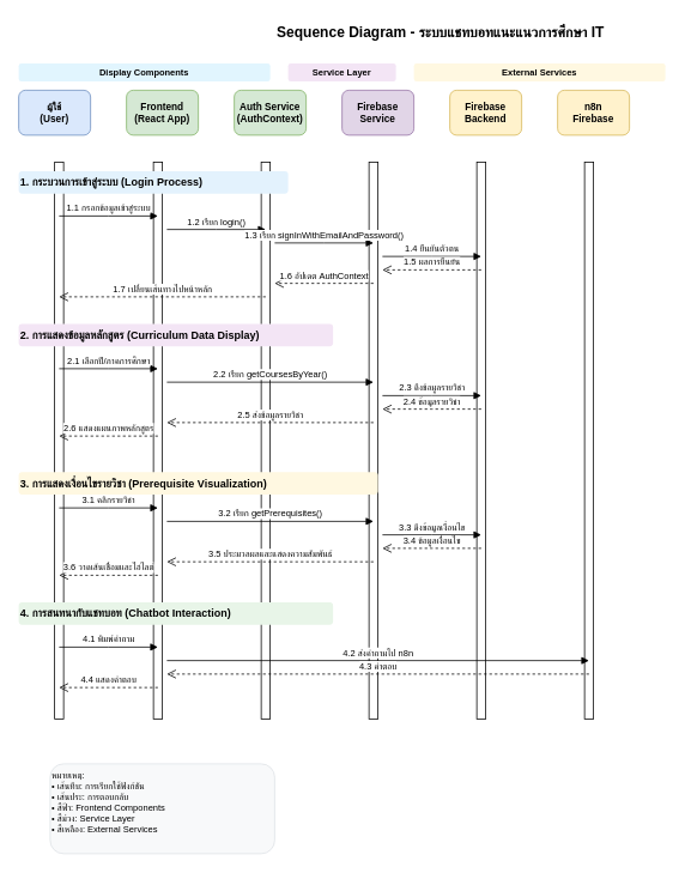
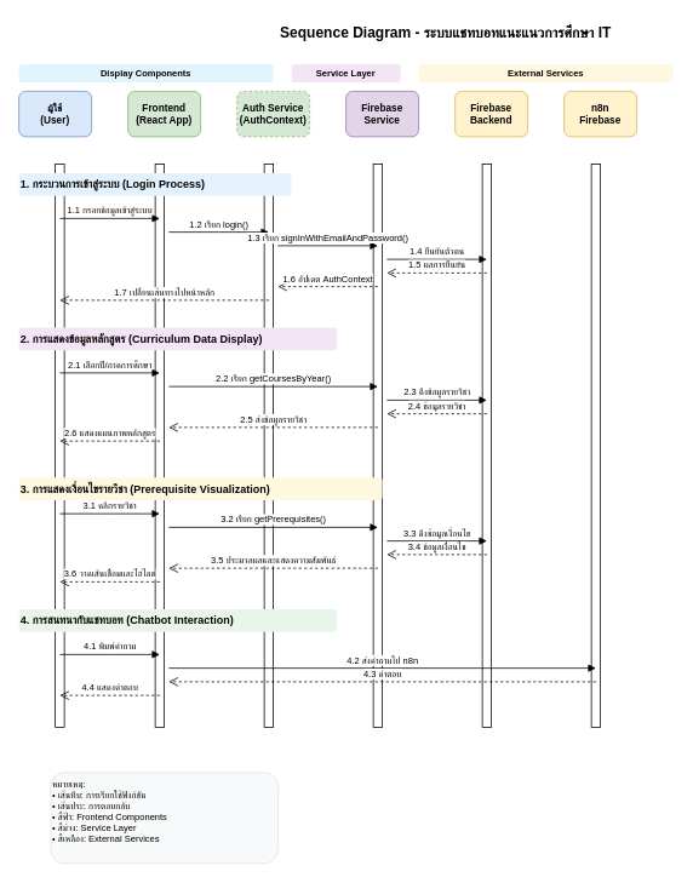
- <mxCell id="8" value="Auth Service&#10;(AuthContext)" style="rounded=1;whiteSpace=wrap;html=1;fillColor=#d5e8d4;strokeColor=#82b366;fontSize=11;fontStyle=1;" vertex="1" parent="1"><mxGeometry x="260" y="100" width="80" height="50" as="geometry" /></mxCell>
+ <mxCell id="8" value="Auth Service&#10;(AuthContext)" style="rounded=1;whiteSpace=wrap;html=1;fillColor=#d5e8d4;strokeColor=#82b366;fontSize=11;fontStyle=1;dashed=1;" vertex="1" parent="1"><mxGeometry x="260" y="100" width="80" height="50" as="geometry" /></mxCell>
